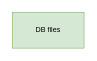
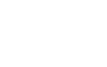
- <mxCell id="2" value="DB files" style="rounded=0;whiteSpace=wrap;html=1;fillColor=#d5e8d4;strokeColor=#82b366;" vertex="1" parent="1"><mxGeometry x="20" y="20" width="120" height="60" as="geometry" /></mxCell>
